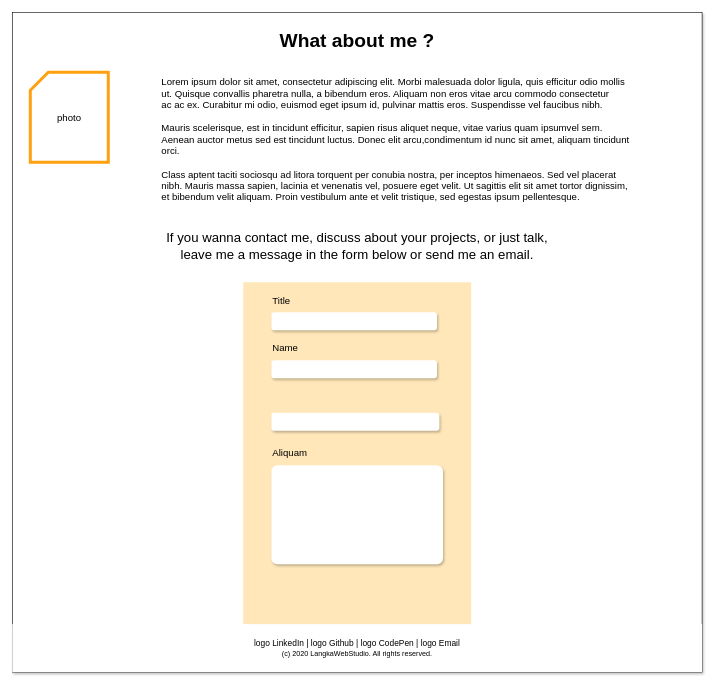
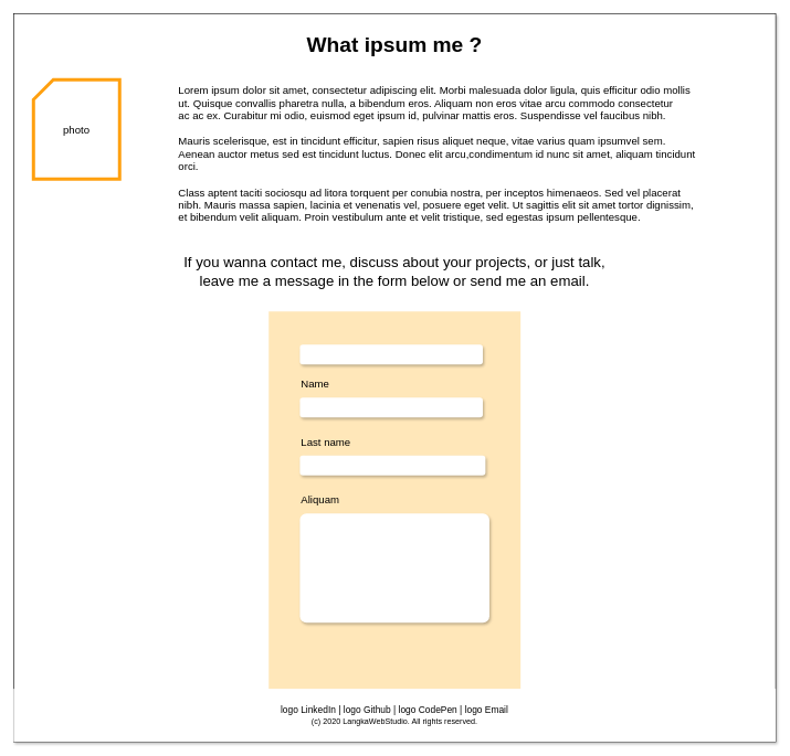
- <mxCell id="2" value="&lt;h1&gt;What about me ?&lt;/h1&gt;" style="rounded=0;whiteSpace=wrap;html=1;shadow=1;glass=0;labelBackgroundColor=none;sketch=0;gradientColor=none;fontFamily=Helvetica;fontSize=16;fillColor=#FFFFFF;verticalAlign=top;" vertex="1" parent="1"><mxGeometry x="20" y="20" width="1150" height="1100" as="geometry" /></mxCell>
+ <mxCell id="2" value="&lt;h1&gt;What ipsum me ?&lt;/h1&gt;" style="rounded=0;whiteSpace=wrap;html=1;shadow=1;glass=0;labelBackgroundColor=none;sketch=0;gradientColor=none;fontFamily=Helvetica;fontSize=16;fillColor=#FFFFFF;verticalAlign=top;" vertex="1" parent="1"><mxGeometry x="20" y="20" width="1150" height="1100" as="geometry" /></mxCell>
- <mxCell id="9" value="Title" style="rounded=0;whiteSpace=wrap;html=1;shadow=0;glass=0;labelBackgroundColor=none;sketch=0;strokeWidth=5;gradientColor=none;fontFamily=Helvetica;fontSize=16;fontColor=#000000;align=left;strokeColor=none;fillColor=none;" vertex="1" parent="1"><mxGeometry x="452" y="480" width="88" height="40" as="geometry" /></mxCell>
+ <mxCell id="14" value="Last name" style="rounded=0;whiteSpace=wrap;html=1;shadow=0;glass=0;labelBackgroundColor=none;sketch=0;strokeWidth=5;gradientColor=none;fontFamily=Helvetica;fontSize=16;fontColor=#000000;align=left;strokeColor=none;fillColor=none;" vertex="1" parent="1"><mxGeometry x="452" y="647.5" width="88" height="40" as="geometry" /></mxCell>
